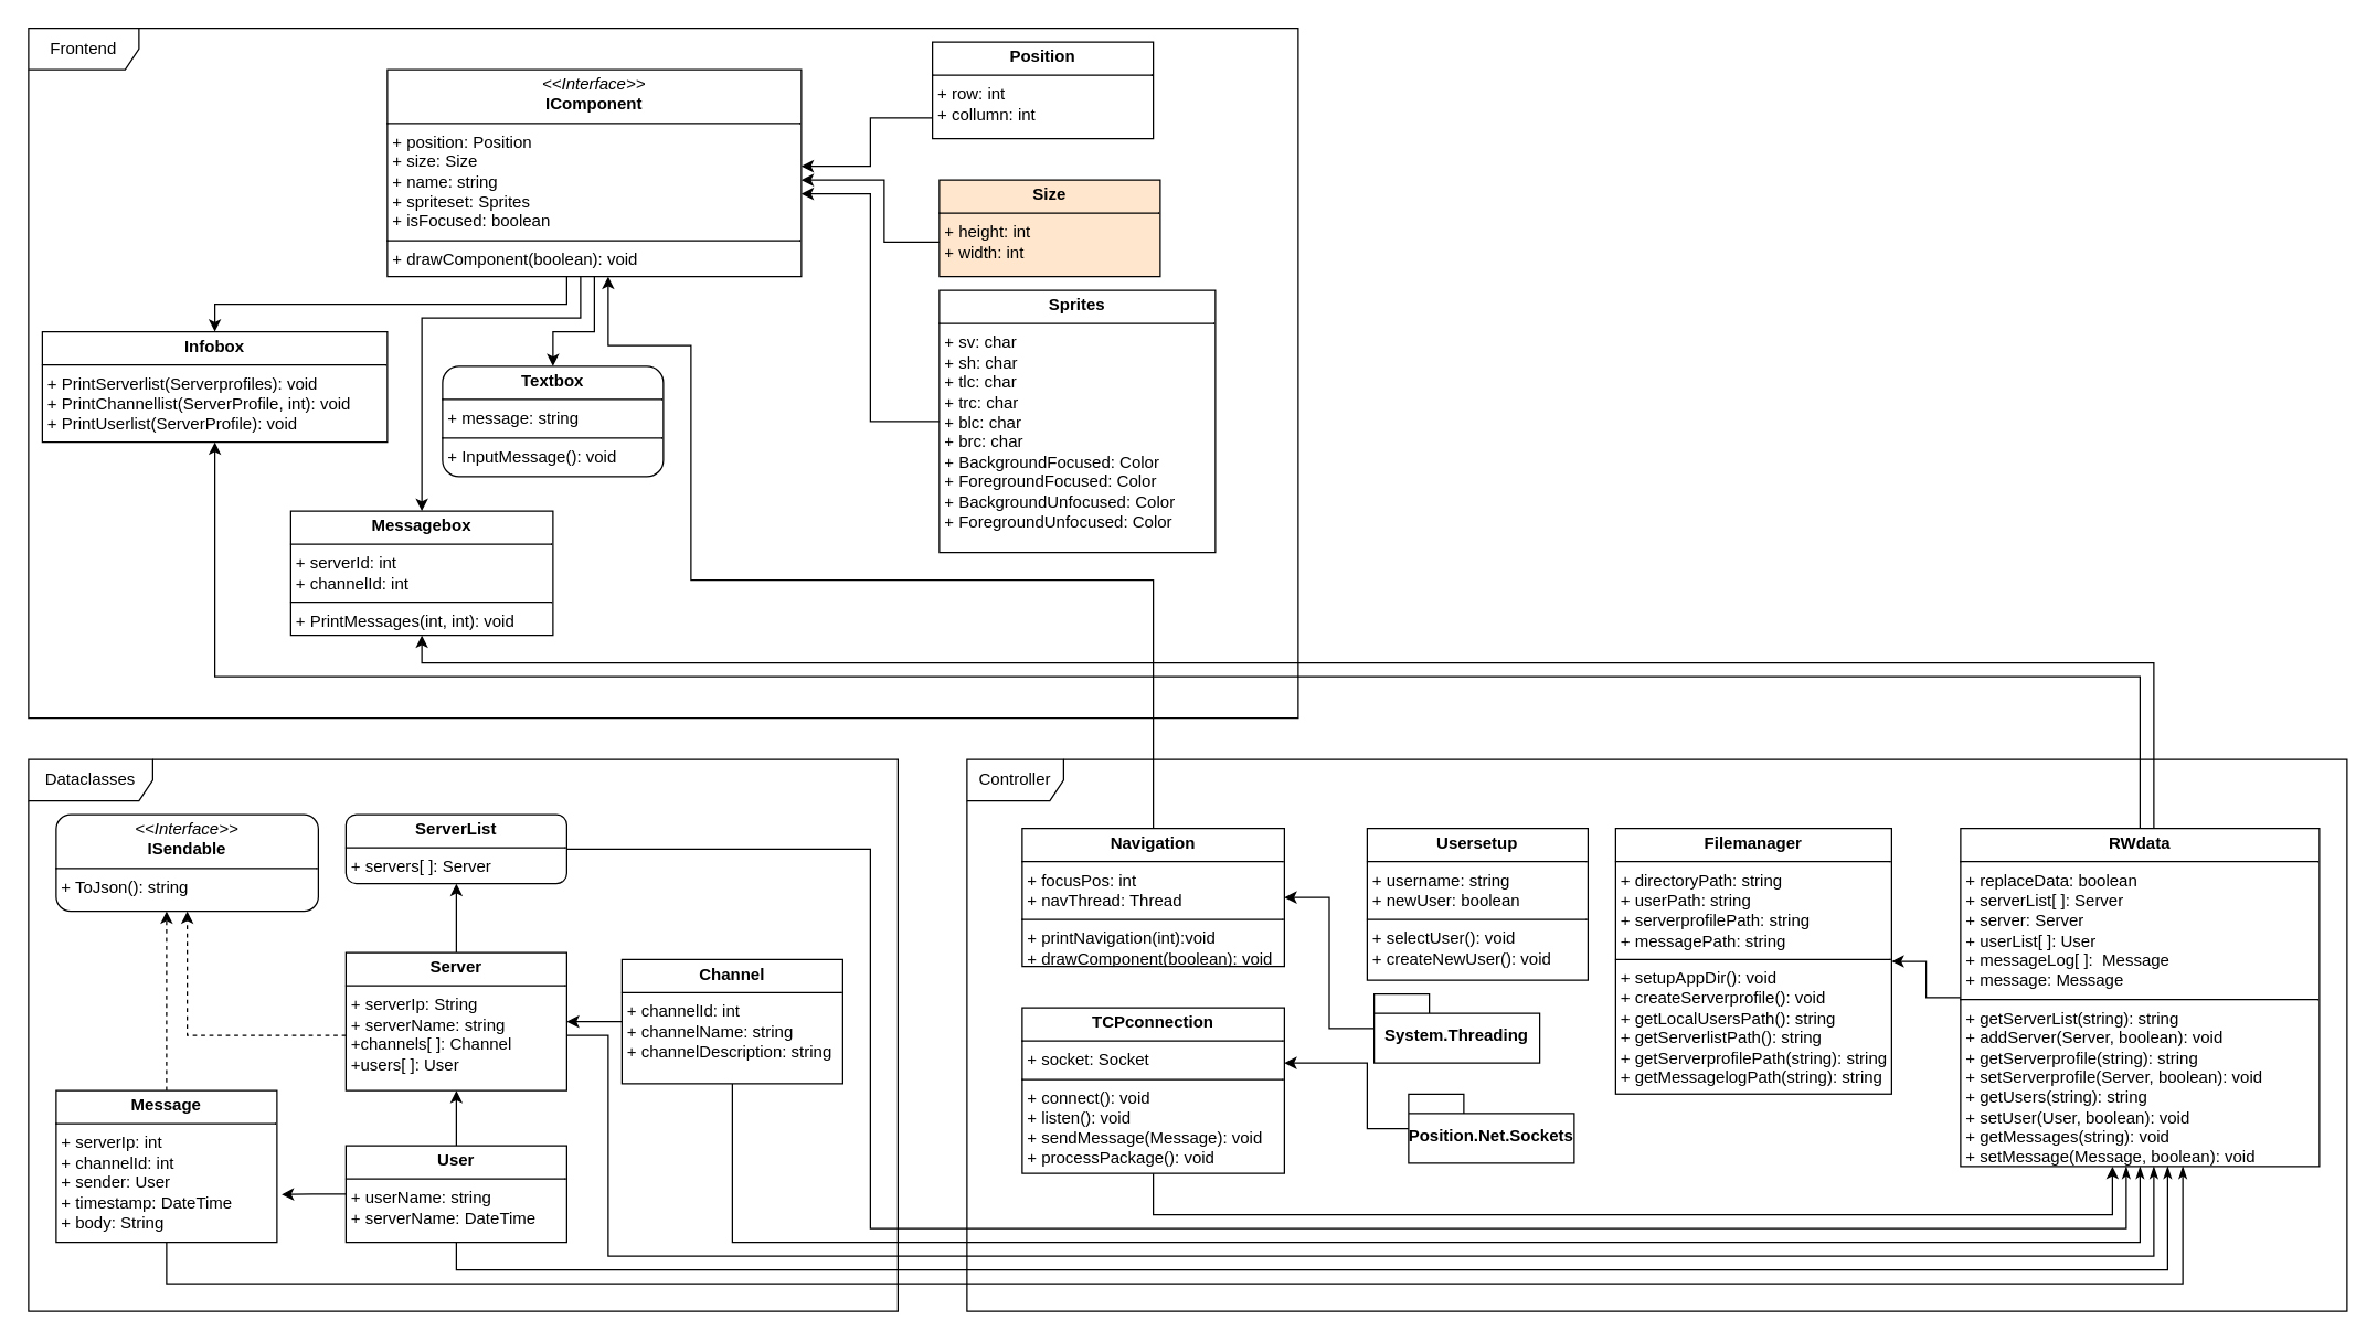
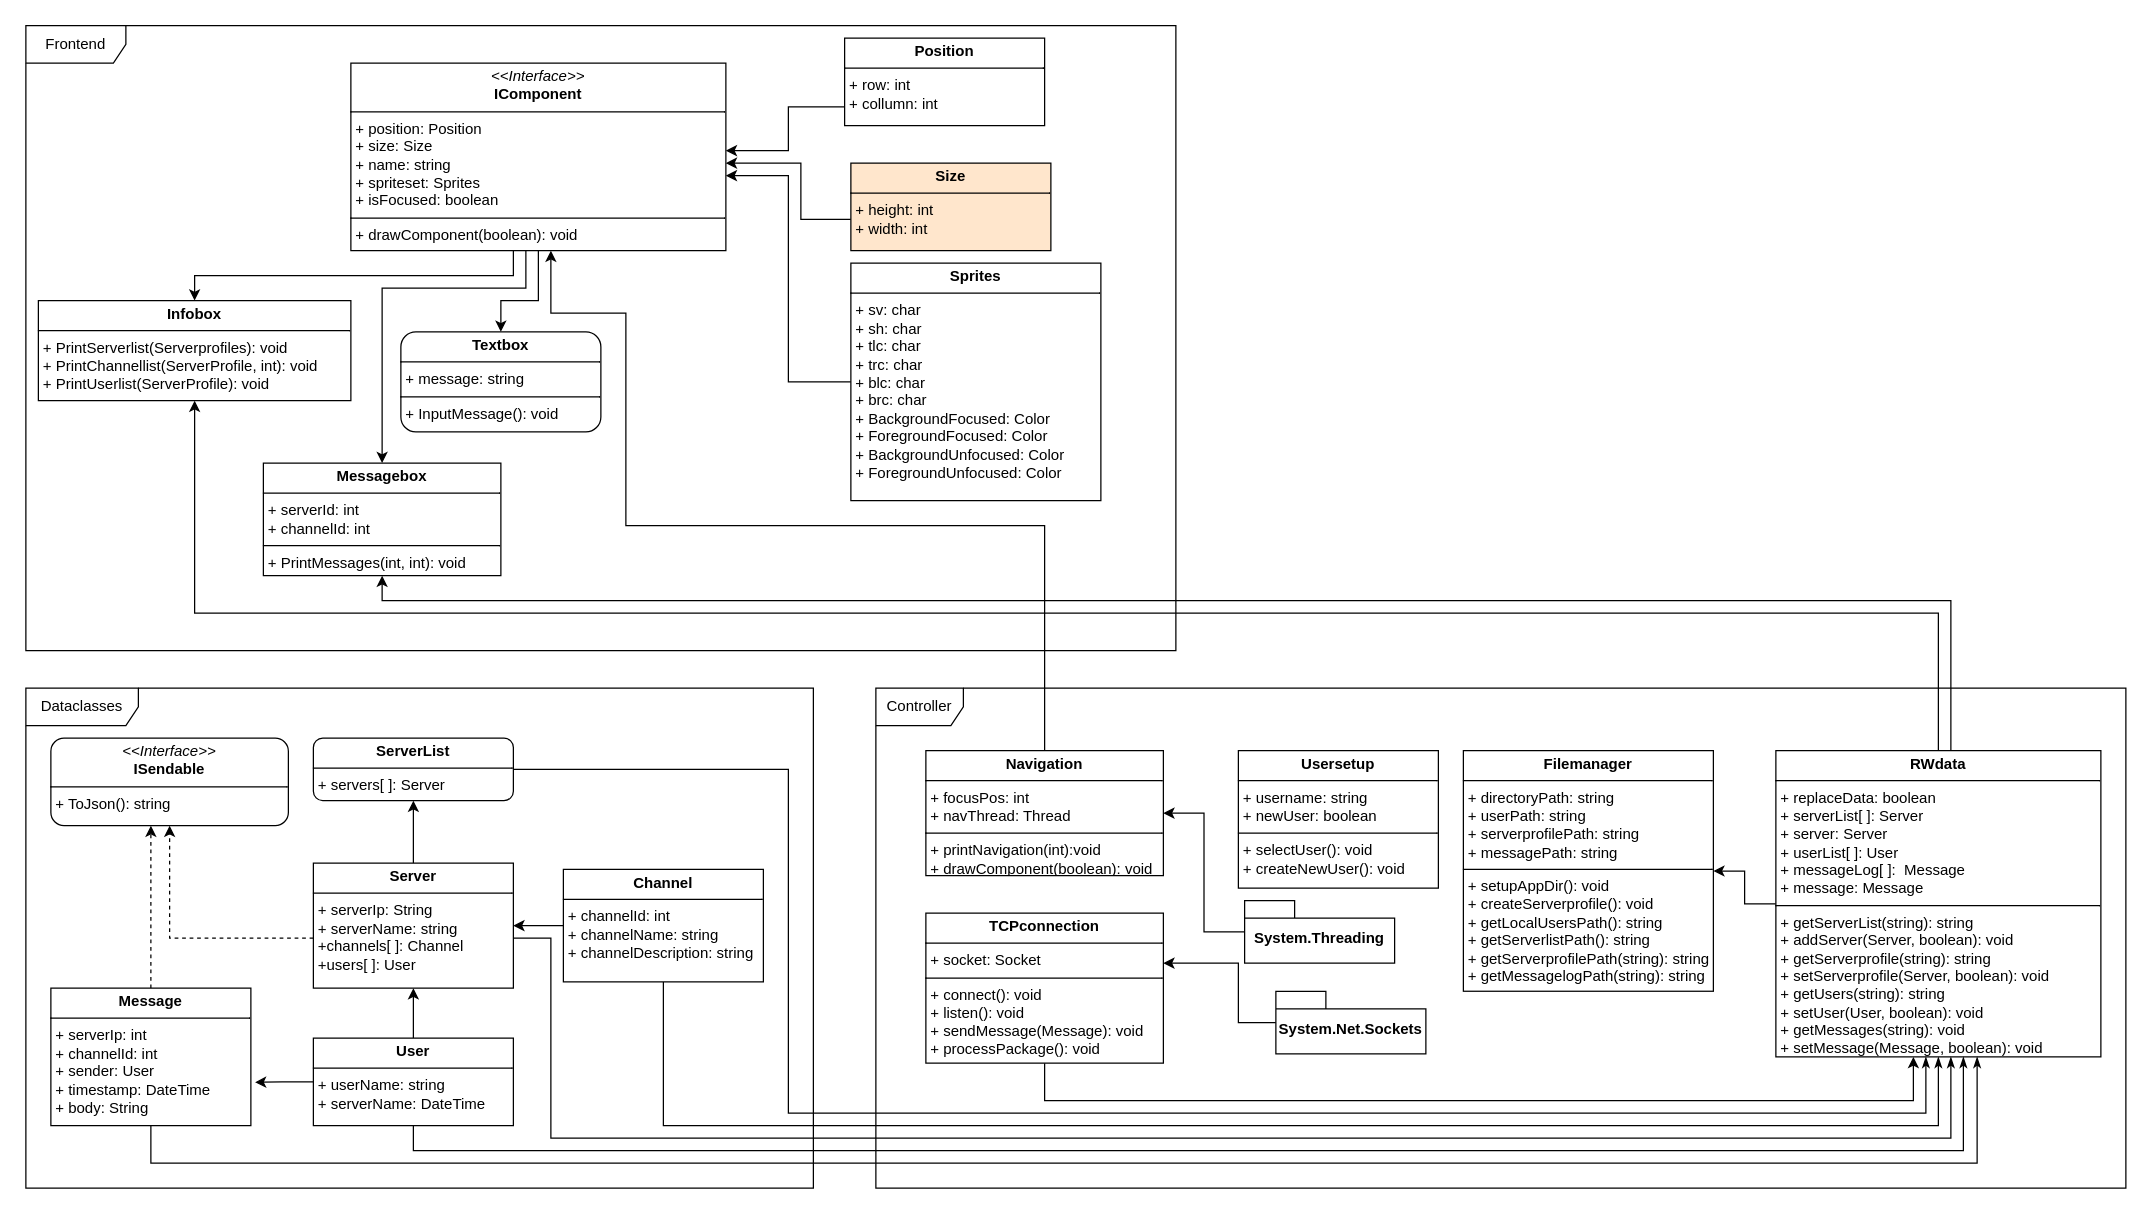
- <mxCell id="42" value="Position.Net.Sockets" style="shape=folder;fontStyle=1;spacingTop=10;tabWidth=40;tabHeight=14;tabPosition=left;html=1;whiteSpace=wrap;" parent="1" vertex="1"><mxGeometry x="1020" y="792.5" width="120" height="50" as="geometry" /></mxCell>
+ <mxCell id="42" value="System.Net.Sockets" style="shape=folder;fontStyle=1;spacingTop=10;tabWidth=40;tabHeight=14;tabPosition=left;html=1;whiteSpace=wrap;" parent="1" vertex="1"><mxGeometry x="1020" y="792.5" width="120" height="50" as="geometry" /></mxCell>
